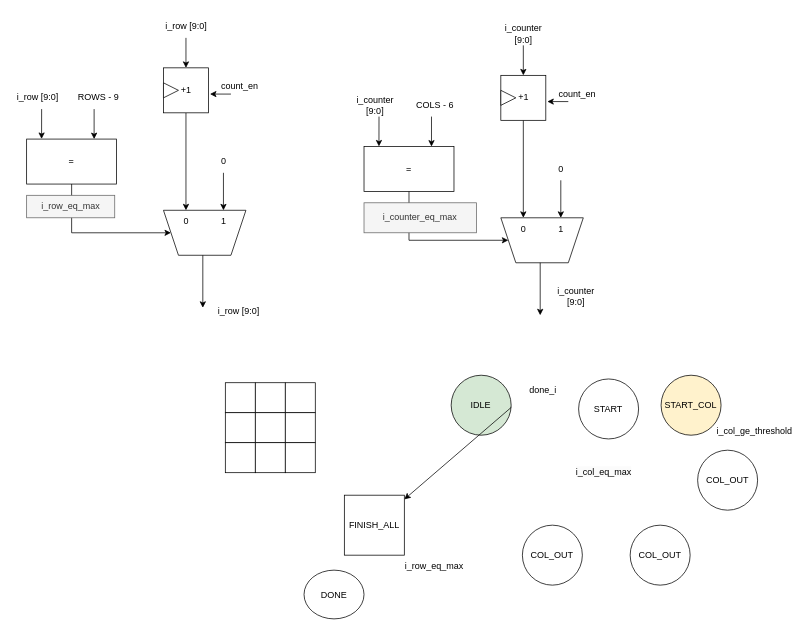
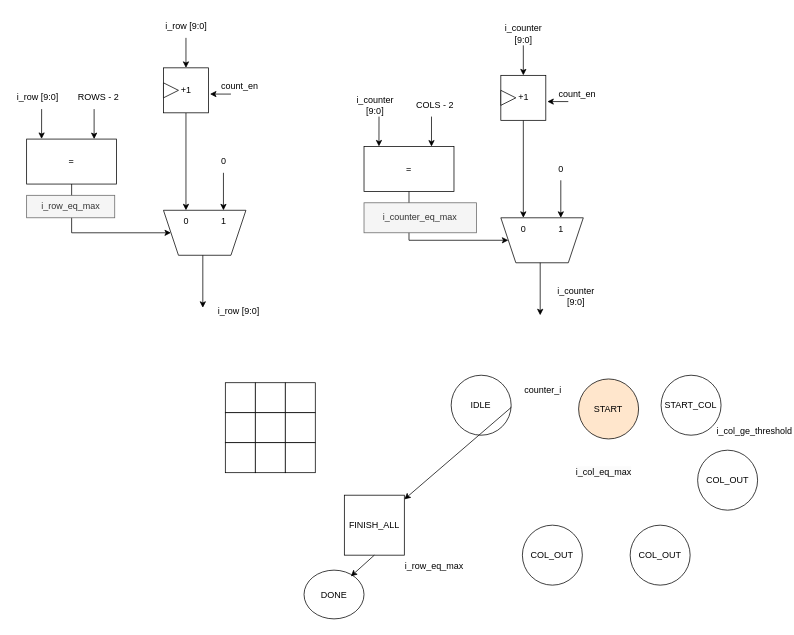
- <mxCell id="48" value="ROWS - 9" style="text;html=1;align=center;verticalAlign=middle;whiteSpace=wrap;rounded=0;" vertex="1" parent="1"><mxGeometry x="101" y="115" width="60" height="30" as="geometry" /></mxCell>
+ <mxCell id="48" value="ROWS - 2" style="text;html=1;align=center;verticalAlign=middle;whiteSpace=wrap;rounded=0;" vertex="1" parent="1"><mxGeometry x="101" y="115" width="60" height="30" as="geometry" /></mxCell>
- <mxCell id="29" value="COLS - 6" style="text;html=1;align=center;verticalAlign=middle;whiteSpace=wrap;rounded=0;" vertex="1" parent="1"><mxGeometry x="550" y="125" width="60" height="30" as="geometry" /></mxCell>
+ <mxCell id="29" value="COLS - 2" style="text;html=1;align=center;verticalAlign=middle;whiteSpace=wrap;rounded=0;" vertex="1" parent="1"><mxGeometry x="550" y="125" width="60" height="30" as="geometry" /></mxCell>
- <mxCell id="56" value="done_i" style="text;html=1;align=center;verticalAlign=middle;whiteSpace=wrap;rounded=0;" vertex="1" parent="1"><mxGeometry x="675" y="505" width="97.5" height="30" as="geometry" /></mxCell>
+ <mxCell id="56" value="counter_i" style="text;html=1;align=center;verticalAlign=middle;whiteSpace=wrap;rounded=0;" vertex="1" parent="1"><mxGeometry x="675" y="505" width="97.5" height="30" as="geometry" /></mxCell>
- <mxCell id="53" value="IDLE" style="ellipse;whiteSpace=wrap;html=1;aspect=fixed;fillColor=#d5e8d4;" vertex="1" parent="1"><mxGeometry x="601.25" y="500" width="80" height="80" as="geometry" /></mxCell>
+ <mxCell id="53" value="IDLE" style="ellipse;whiteSpace=wrap;html=1;aspect=fixed;" vertex="1" parent="1"><mxGeometry x="601.25" y="500" width="80" height="80" as="geometry" /></mxCell>
- <mxCell id="60" value="START_COL" style="ellipse;whiteSpace=wrap;html=1;aspect=fixed;fillColor=#fff2cc;" vertex="1" parent="1"><mxGeometry x="881.25" y="500" width="80" height="80" as="geometry" /></mxCell>
+ <mxCell id="60" value="START_COL" style="ellipse;whiteSpace=wrap;html=1;aspect=fixed;" vertex="1" parent="1"><mxGeometry x="881.25" y="500" width="80" height="80" as="geometry" /></mxCell>
- <mxCell id="55" value="START" style="ellipse;whiteSpace=wrap;html=1;aspect=fixed;" vertex="1" parent="1"><mxGeometry x="771.25" y="505" width="80" height="80" as="geometry" /></mxCell>
+ <mxCell id="55" value="START" style="ellipse;whiteSpace=wrap;html=1;aspect=fixed;fillColor=#ffe6cc;" vertex="1" parent="1"><mxGeometry x="771.25" y="505" width="80" height="80" as="geometry" /></mxCell>
+ <mxCell id="62" value="" style="endArrow=classic;html=1;rounded=0;exitX=0.5;exitY=1;exitDx=0;exitDy=0;entryX=0.781;entryY=0.127;entryDx=0;entryDy=0;entryPerimeter=0;" edge="1" parent="1" source="57" target="61"><mxGeometry width="50" height="50" relative="1" as="geometry"><mxPoint x="538.75" y="880" as="sourcePoint" /><mxPoint x="588.75" y="830" as="targetPoint" /></mxGeometry></mxCell>
